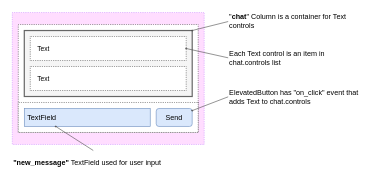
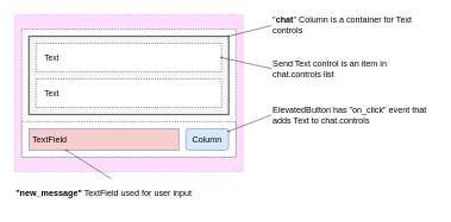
- <mxCell id="12" value="Each Text control is an item in chat.controls list" style="text;html=1;strokeColor=none;fillColor=none;align=left;verticalAlign=middle;whiteSpace=wrap;rounded=0;dashed=1;dashPattern=1 2;sketch=0;fontSize=12;" vertex="1" parent="1"><mxGeometry x="380" y="81" width="230" height="29" as="geometry" /></mxCell>
+ <mxCell id="12" value="Send Text control is an item in chat.controls list" style="text;html=1;strokeColor=none;fillColor=none;align=left;verticalAlign=middle;whiteSpace=wrap;rounded=0;dashed=1;dashPattern=1 2;sketch=0;fontSize=12;" vertex="1" parent="1"><mxGeometry x="380" y="81" width="230" height="29" as="geometry" /></mxCell>
- <mxCell id="7" value="&amp;nbsp;TextField" style="rounded=0;whiteSpace=wrap;html=1;fillColor=#dae8fc;sketch=0;strokeColor=#6c8ebf;align=left;" vertex="1" parent="1"><mxGeometry x="40" y="180" width="210" height="30" as="geometry" /></mxCell>
+ <mxCell id="7" value="&amp;nbsp;TextField" style="rounded=0;whiteSpace=wrap;html=1;fillColor=#f8cecc;sketch=0;strokeColor=#6c8ebf;align=left;" vertex="1" parent="1"><mxGeometry x="40" y="180" width="210" height="30" as="geometry" /></mxCell>
- <mxCell id="8" value="Send" style="rounded=1;whiteSpace=wrap;html=1;fillColor=#dae8fc;sketch=0;strokeColor=#6c8ebf;" vertex="1" parent="1"><mxGeometry x="260" y="180" width="60" height="30" as="geometry" /></mxCell>
+ <mxCell id="8" value="Column" style="rounded=1;whiteSpace=wrap;html=1;fillColor=#dae8fc;sketch=0;strokeColor=#6c8ebf;" vertex="1" parent="1"><mxGeometry x="260" y="180" width="60" height="30" as="geometry" /></mxCell>
